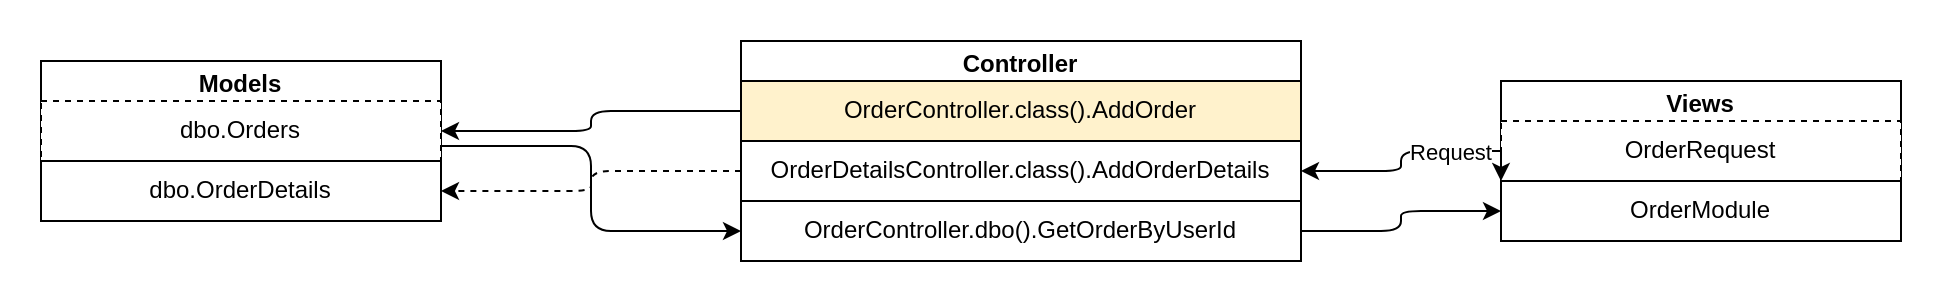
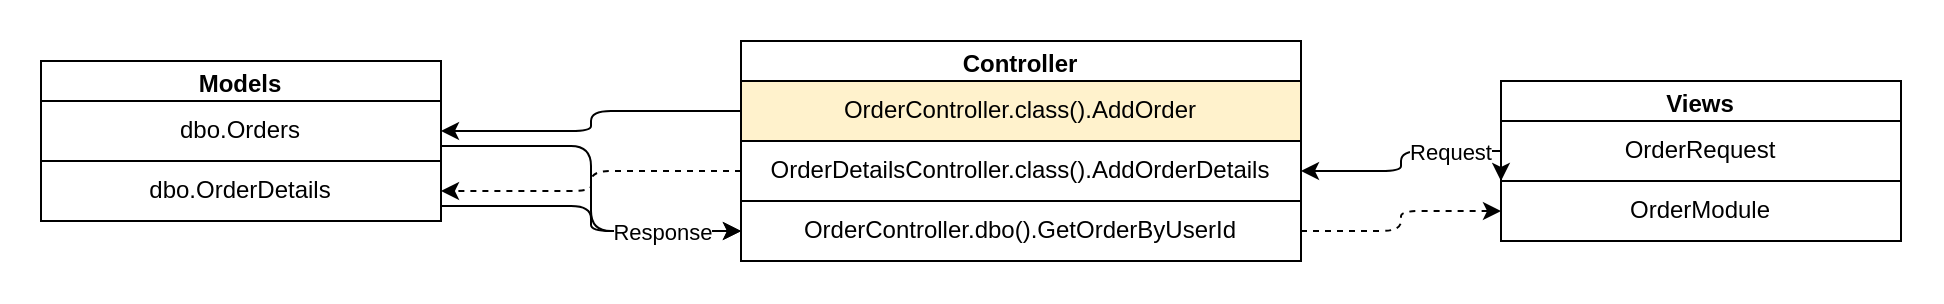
- <mxCell id="10" value="dbo.Orders" style="rounded=0;whiteSpace=wrap;html=1;dashed=1;" vertex="1" parent="9"><mxGeometry y="20" width="200" height="30" as="geometry" /></mxCell>
+ <mxCell id="10" value="dbo.Orders" style="rounded=0;whiteSpace=wrap;html=1;" vertex="1" parent="9"><mxGeometry y="20" width="200" height="30" as="geometry" /></mxCell>
- <mxCell id="3" value="OrderRequest" style="rounded=0;whiteSpace=wrap;html=1;dashed=1;" vertex="1" parent="2"><mxGeometry y="20" width="200" height="30" as="geometry" /></mxCell>
+ <mxCell id="3" value="OrderRequest" style="rounded=0;whiteSpace=wrap;html=1;" vertex="1" parent="2"><mxGeometry y="20" width="200" height="30" as="geometry" /></mxCell>
+ <mxCell id="18" style="edgeStyle=elbowEdgeStyle;html=1;exitX=1;exitY=0.75;exitDx=0;exitDy=0;entryX=0;entryY=0.5;entryDx=0;entryDy=0;" edge="1" parent="1" source="11" target="8"><mxGeometry relative="1" as="geometry" /></mxCell>
+ <mxCell id="19" value="Response" style="edgeLabel;html=1;align=center;verticalAlign=middle;resizable=0;points=[];" vertex="1" connectable="0" parent="18"><mxGeometry x="0.445" relative="1" as="geometry"><mxPoint x="6" as="offset" /></mxGeometry></mxCell>
- <mxCell id="20" style="edgeStyle=elbowEdgeStyle;html=1;entryX=0;entryY=0.5;entryDx=0;entryDy=0;" edge="1" parent="1" source="8" target="4"><mxGeometry relative="1" as="geometry" /></mxCell>
+ <mxCell id="20" style="edgeStyle=elbowEdgeStyle;html=1;entryX=0;entryY=0.5;entryDx=0;entryDy=0;dashed=1;" edge="1" parent="1" source="8" target="4"><mxGeometry relative="1" as="geometry" /></mxCell>
